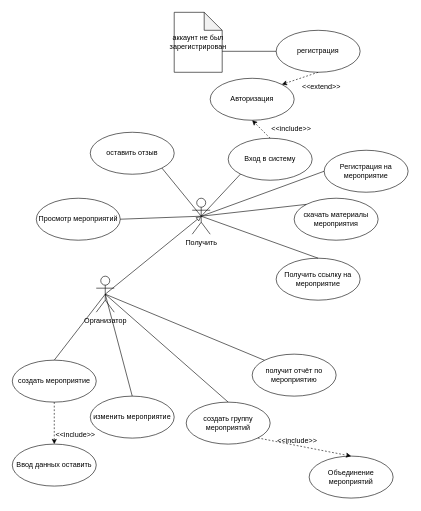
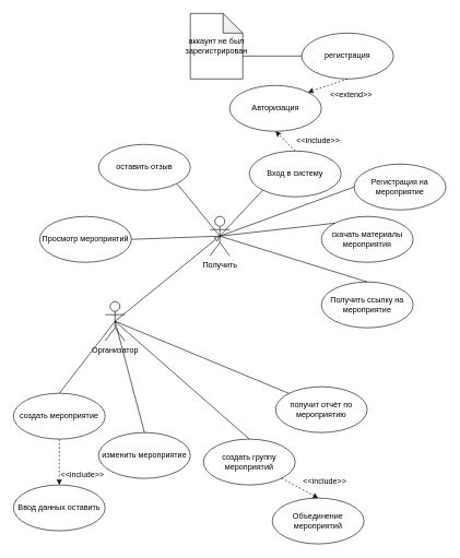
- <mxCell id="2" value="Получить ссылку на мероприятие" style="ellipse;whiteSpace=wrap;html=1;" vertex="1" parent="1"><mxGeometry x="460" y="430" width="140" height="70" as="geometry" /></mxCell>
+ <mxCell id="2" value="Получить ссылку на мероприятие" style="ellipse;whiteSpace=wrap;html=1;" vertex="1" parent="1"><mxGeometry x="490" y="430" width="140" height="70" as="geometry" /></mxCell>
- <mxCell id="36" value="Объединение мероприятий" style="ellipse;whiteSpace=wrap;html=1;" vertex="1" parent="1"><mxGeometry x="515" y="760" width="140" height="70" as="geometry" /></mxCell>
+ <mxCell id="36" value="Объединение мероприятий" style="ellipse;whiteSpace=wrap;html=1;" vertex="1" parent="1"><mxGeometry x="415" y="760" width="140" height="70" as="geometry" /></mxCell>
